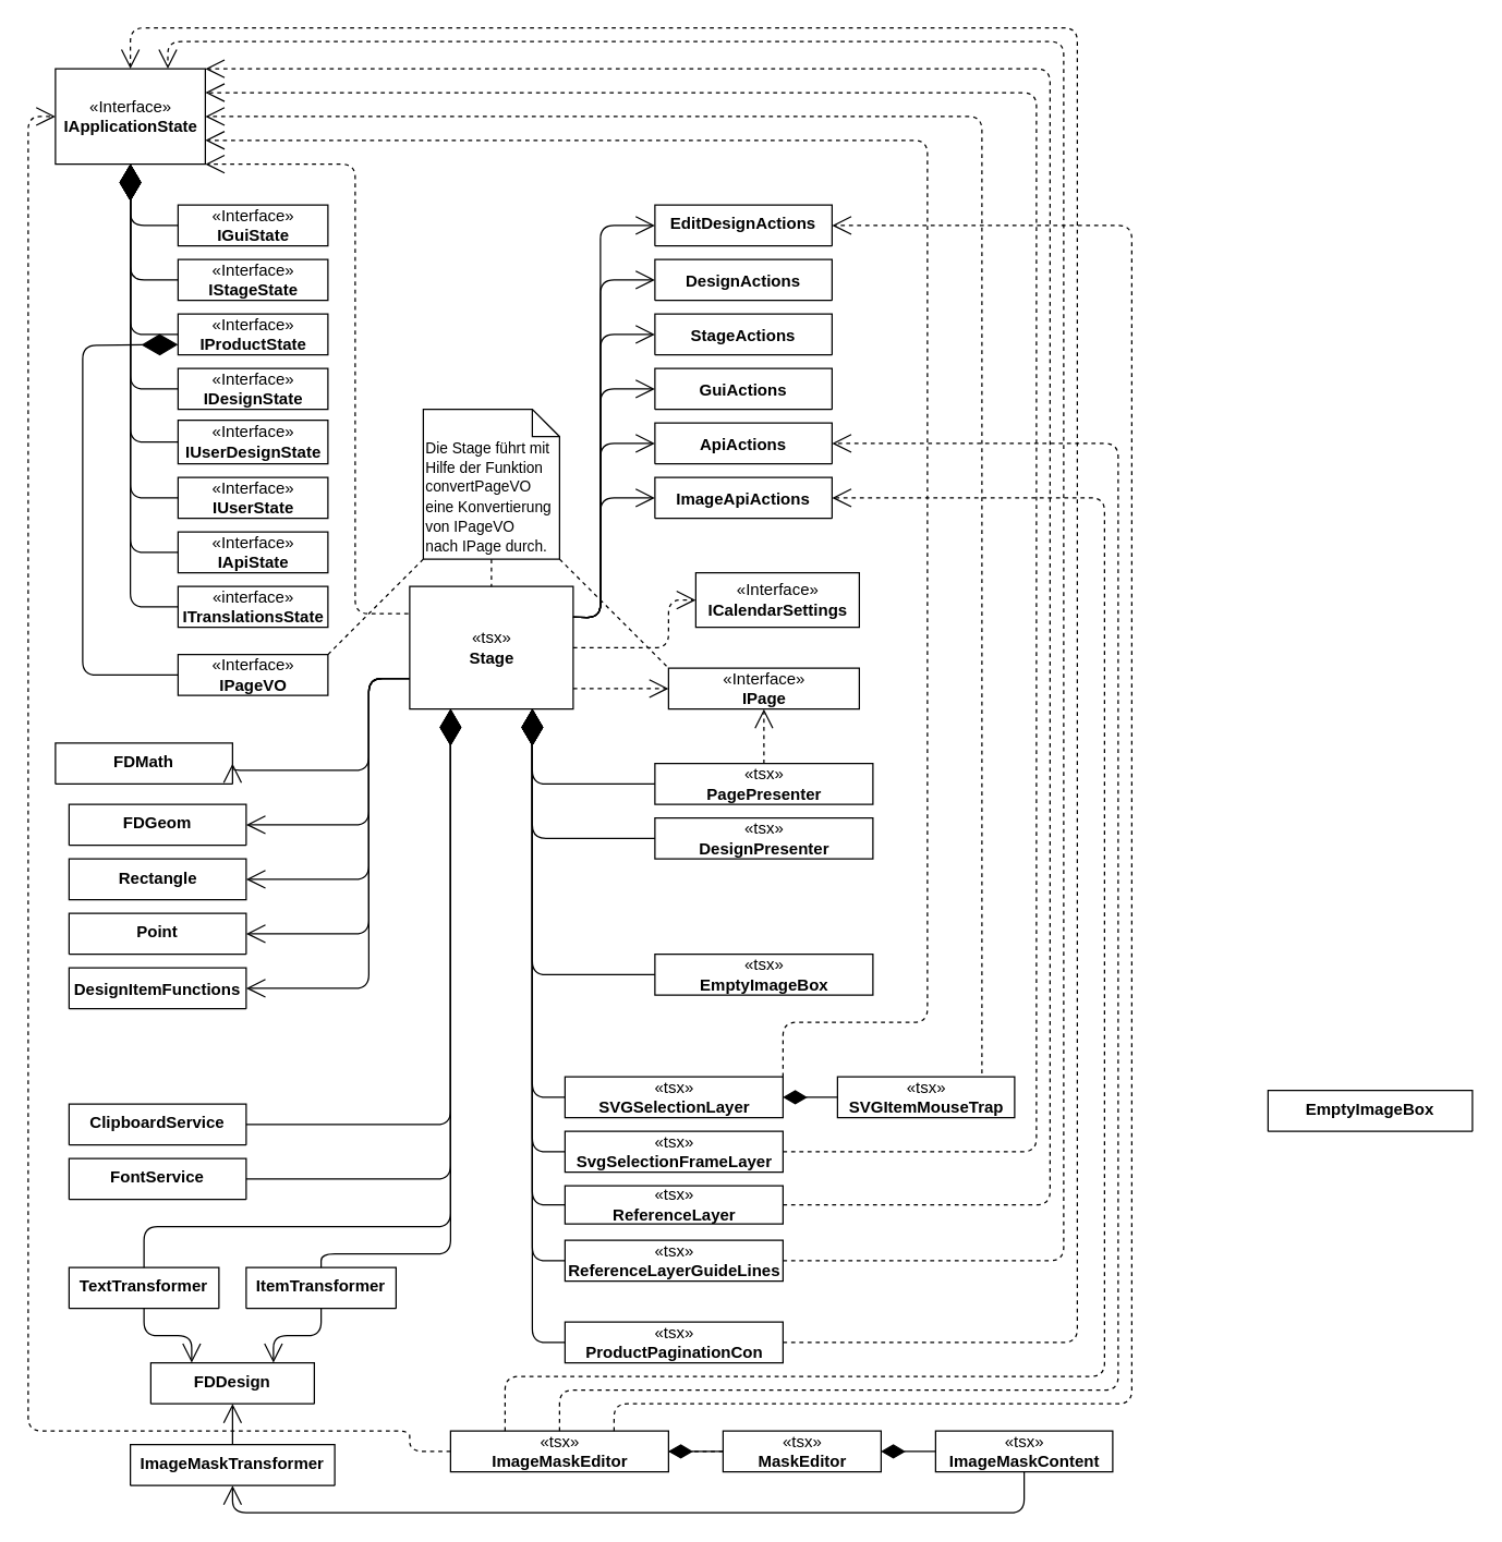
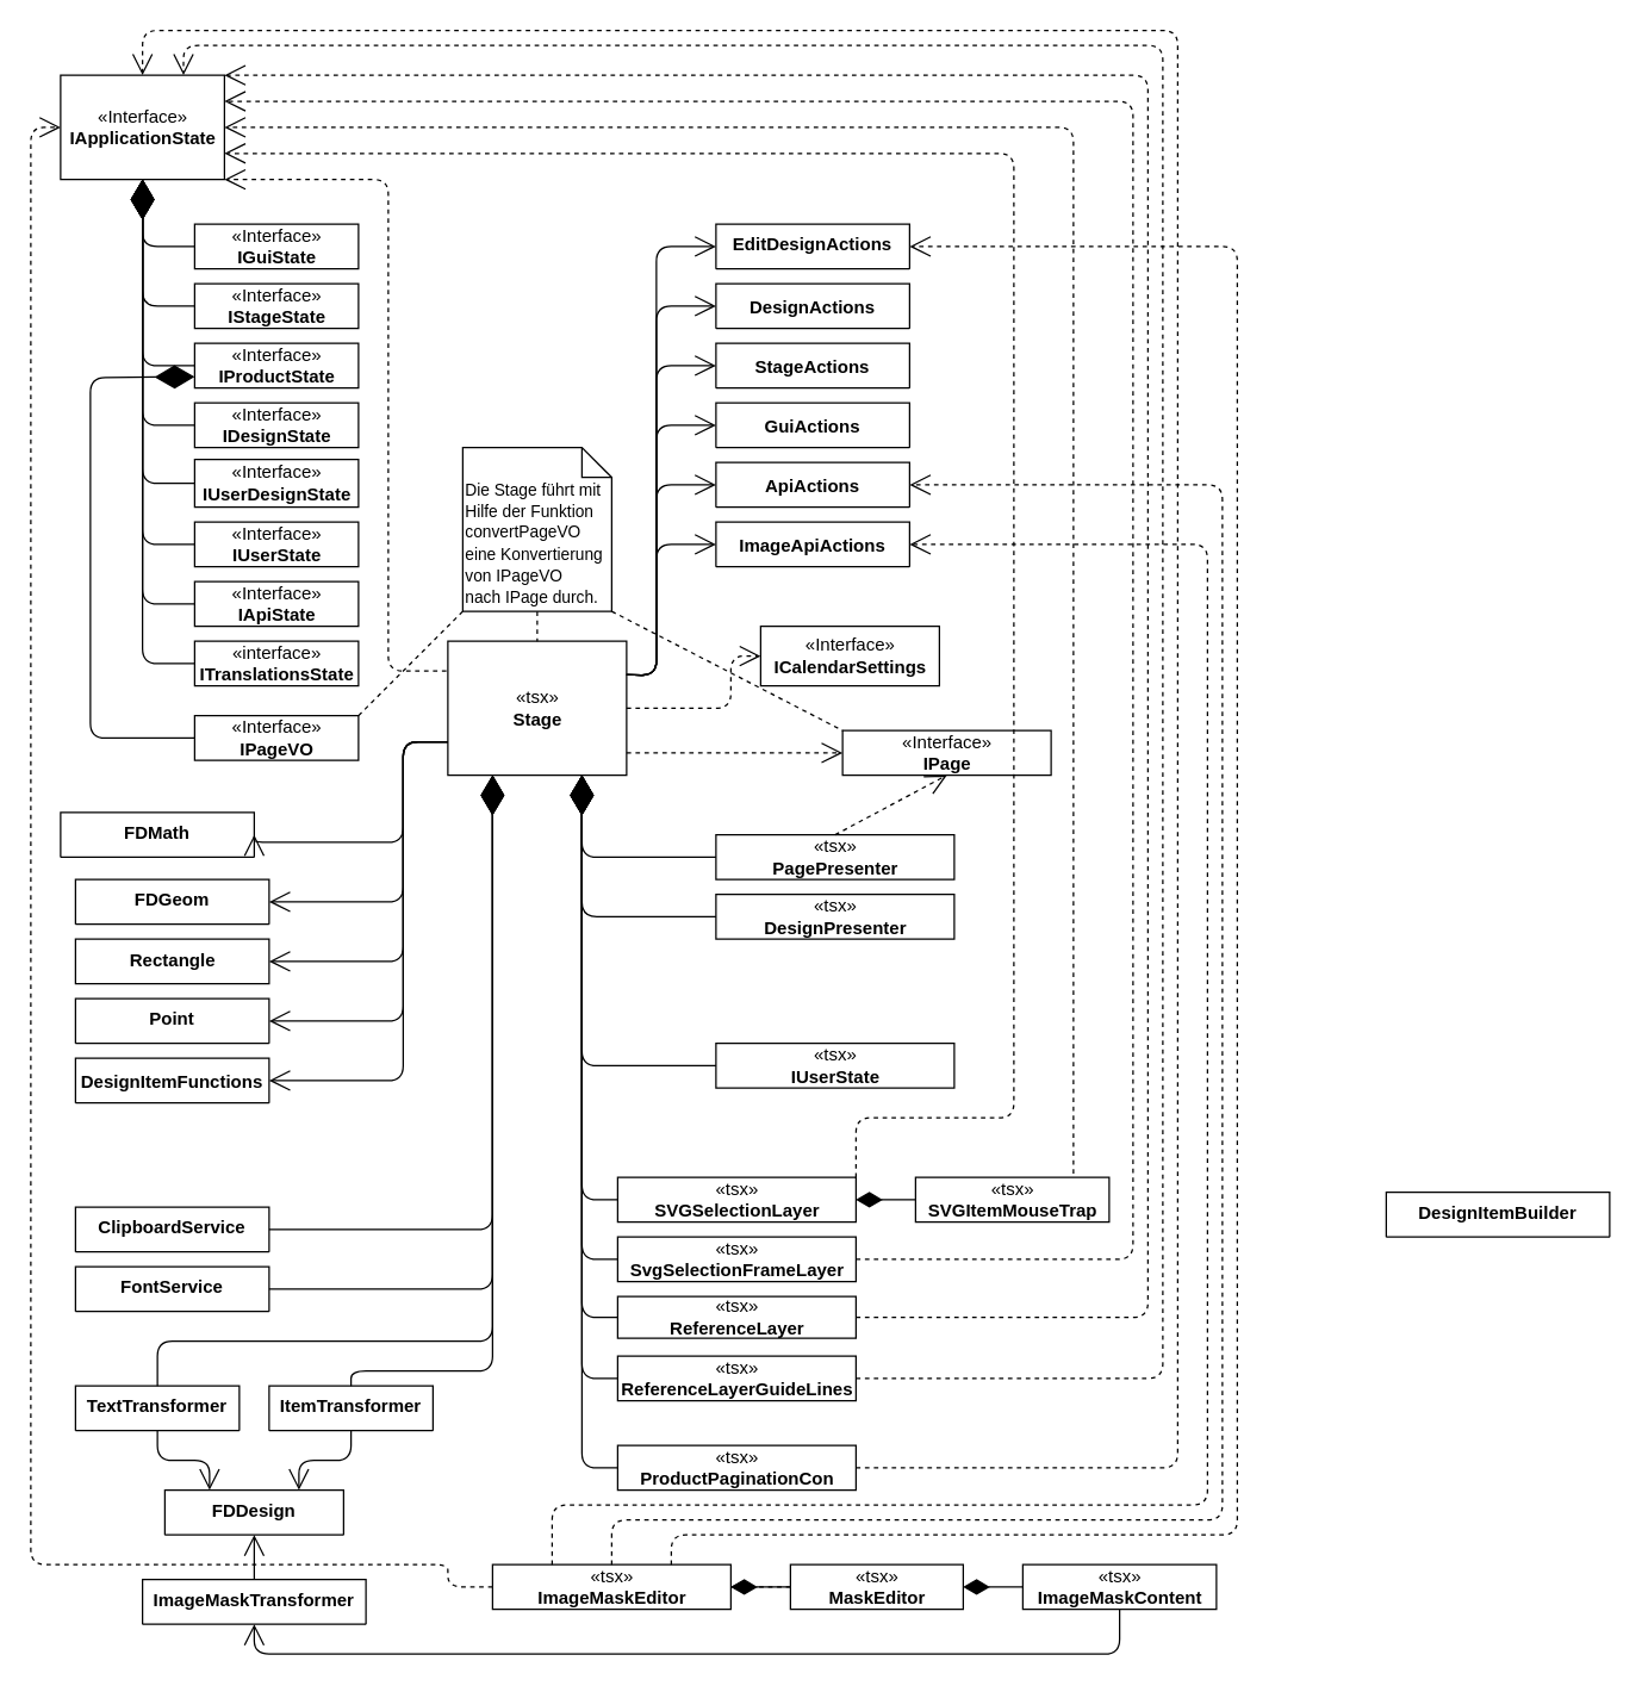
- <mxCell id="43" value="«Interface»&lt;br&gt;&lt;b&gt;IPage&lt;/b&gt;" style="html=1;" parent="1" vertex="1"><mxGeometry x="490" y="490" width="140" height="30" as="geometry" /></mxCell>
+ <mxCell id="43" value="«Interface»&lt;br&gt;&lt;b&gt;IPage&lt;/b&gt;" style="html=1;" parent="1" vertex="1"><mxGeometry x="565" y="490" width="140" height="30" as="geometry" /></mxCell>
- <mxCell id="38" value="«tsx»&lt;br&gt;&lt;b&gt;EmptyImageBox&lt;/b&gt;" style="html=1;" parent="1" vertex="1"><mxGeometry x="480" y="700" width="160" height="30" as="geometry" /></mxCell>
+ <mxCell id="38" value="«tsx»&lt;br&gt;&lt;b&gt;IUserState&lt;/b&gt;" style="html=1;" parent="1" vertex="1"><mxGeometry x="480" y="700" width="160" height="30" as="geometry" /></mxCell>
- <mxCell id="91" value="EmptyImageBox" style="swimlane;fontStyle=1;align=center;verticalAlign=top;childLayout=stackLayout;horizontal=1;startSize=34;horizontalStack=0;resizeParent=1;resizeParentMax=0;resizeLast=0;collapsible=1;marginBottom=0;" parent="1" vertex="1"><mxGeometry x="930" y="800" width="150" height="30" as="geometry" /></mxCell>
+ <mxCell id="91" value="DesignItemBuilder" style="swimlane;fontStyle=1;align=center;verticalAlign=top;childLayout=stackLayout;horizontal=1;startSize=34;horizontalStack=0;resizeParent=1;resizeParentMax=0;resizeLast=0;collapsible=1;marginBottom=0;" parent="1" vertex="1"><mxGeometry x="930" y="800" width="150" height="30" as="geometry" /></mxCell>
